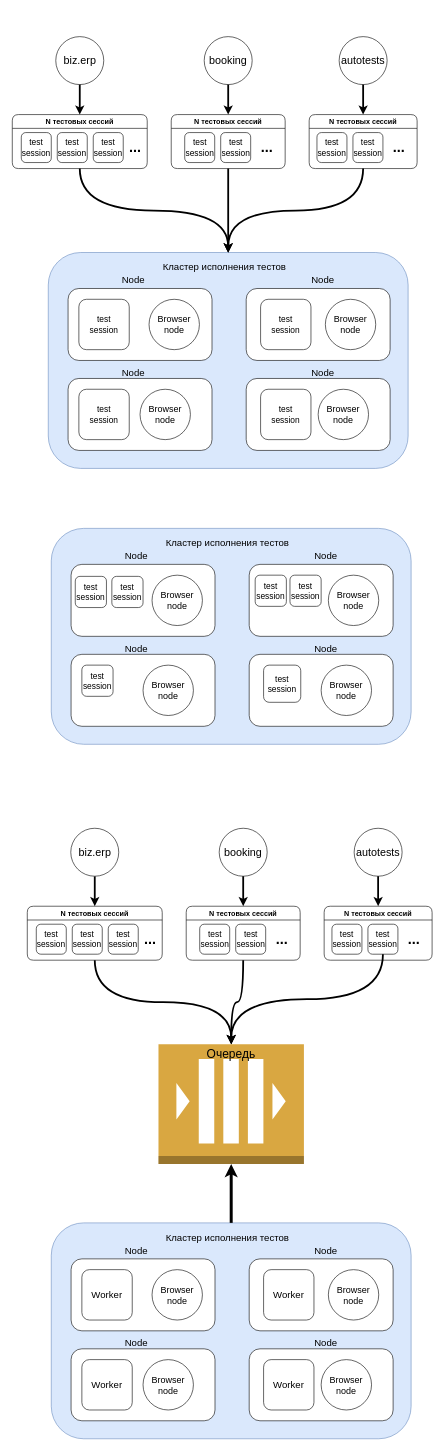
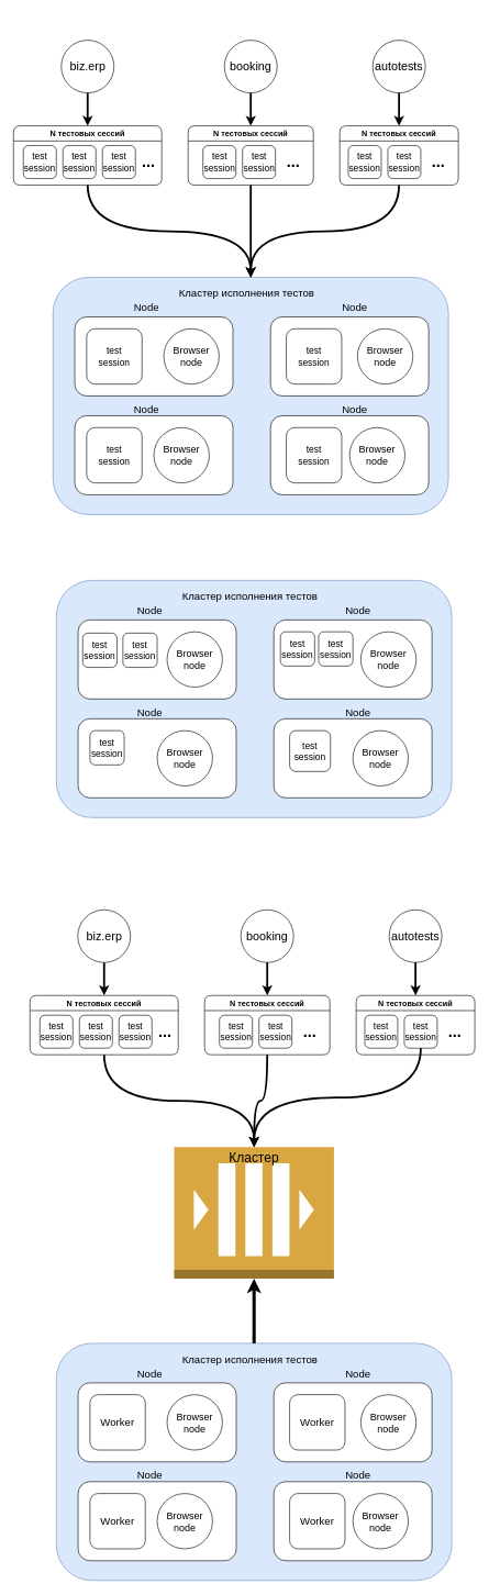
- <mxCell id="112" value="&lt;font style=&quot;font-size: 20px;&quot;&gt;Очередь&lt;/font&gt;" style="text;html=1;strokeColor=none;fillColor=none;align=center;verticalAlign=middle;whiteSpace=wrap;rounded=0;" vertex="1" parent="69"><mxGeometry x="310" y="400" width="60" height="30" as="geometry" /></mxCell>
+ <mxCell id="112" value="&lt;font style=&quot;font-size: 20px;&quot;&gt;Кластер&lt;/font&gt;" style="text;html=1;strokeColor=none;fillColor=none;align=center;verticalAlign=middle;whiteSpace=wrap;rounded=0;" vertex="1" parent="69"><mxGeometry x="310" y="400" width="60" height="30" as="geometry" /></mxCell>
